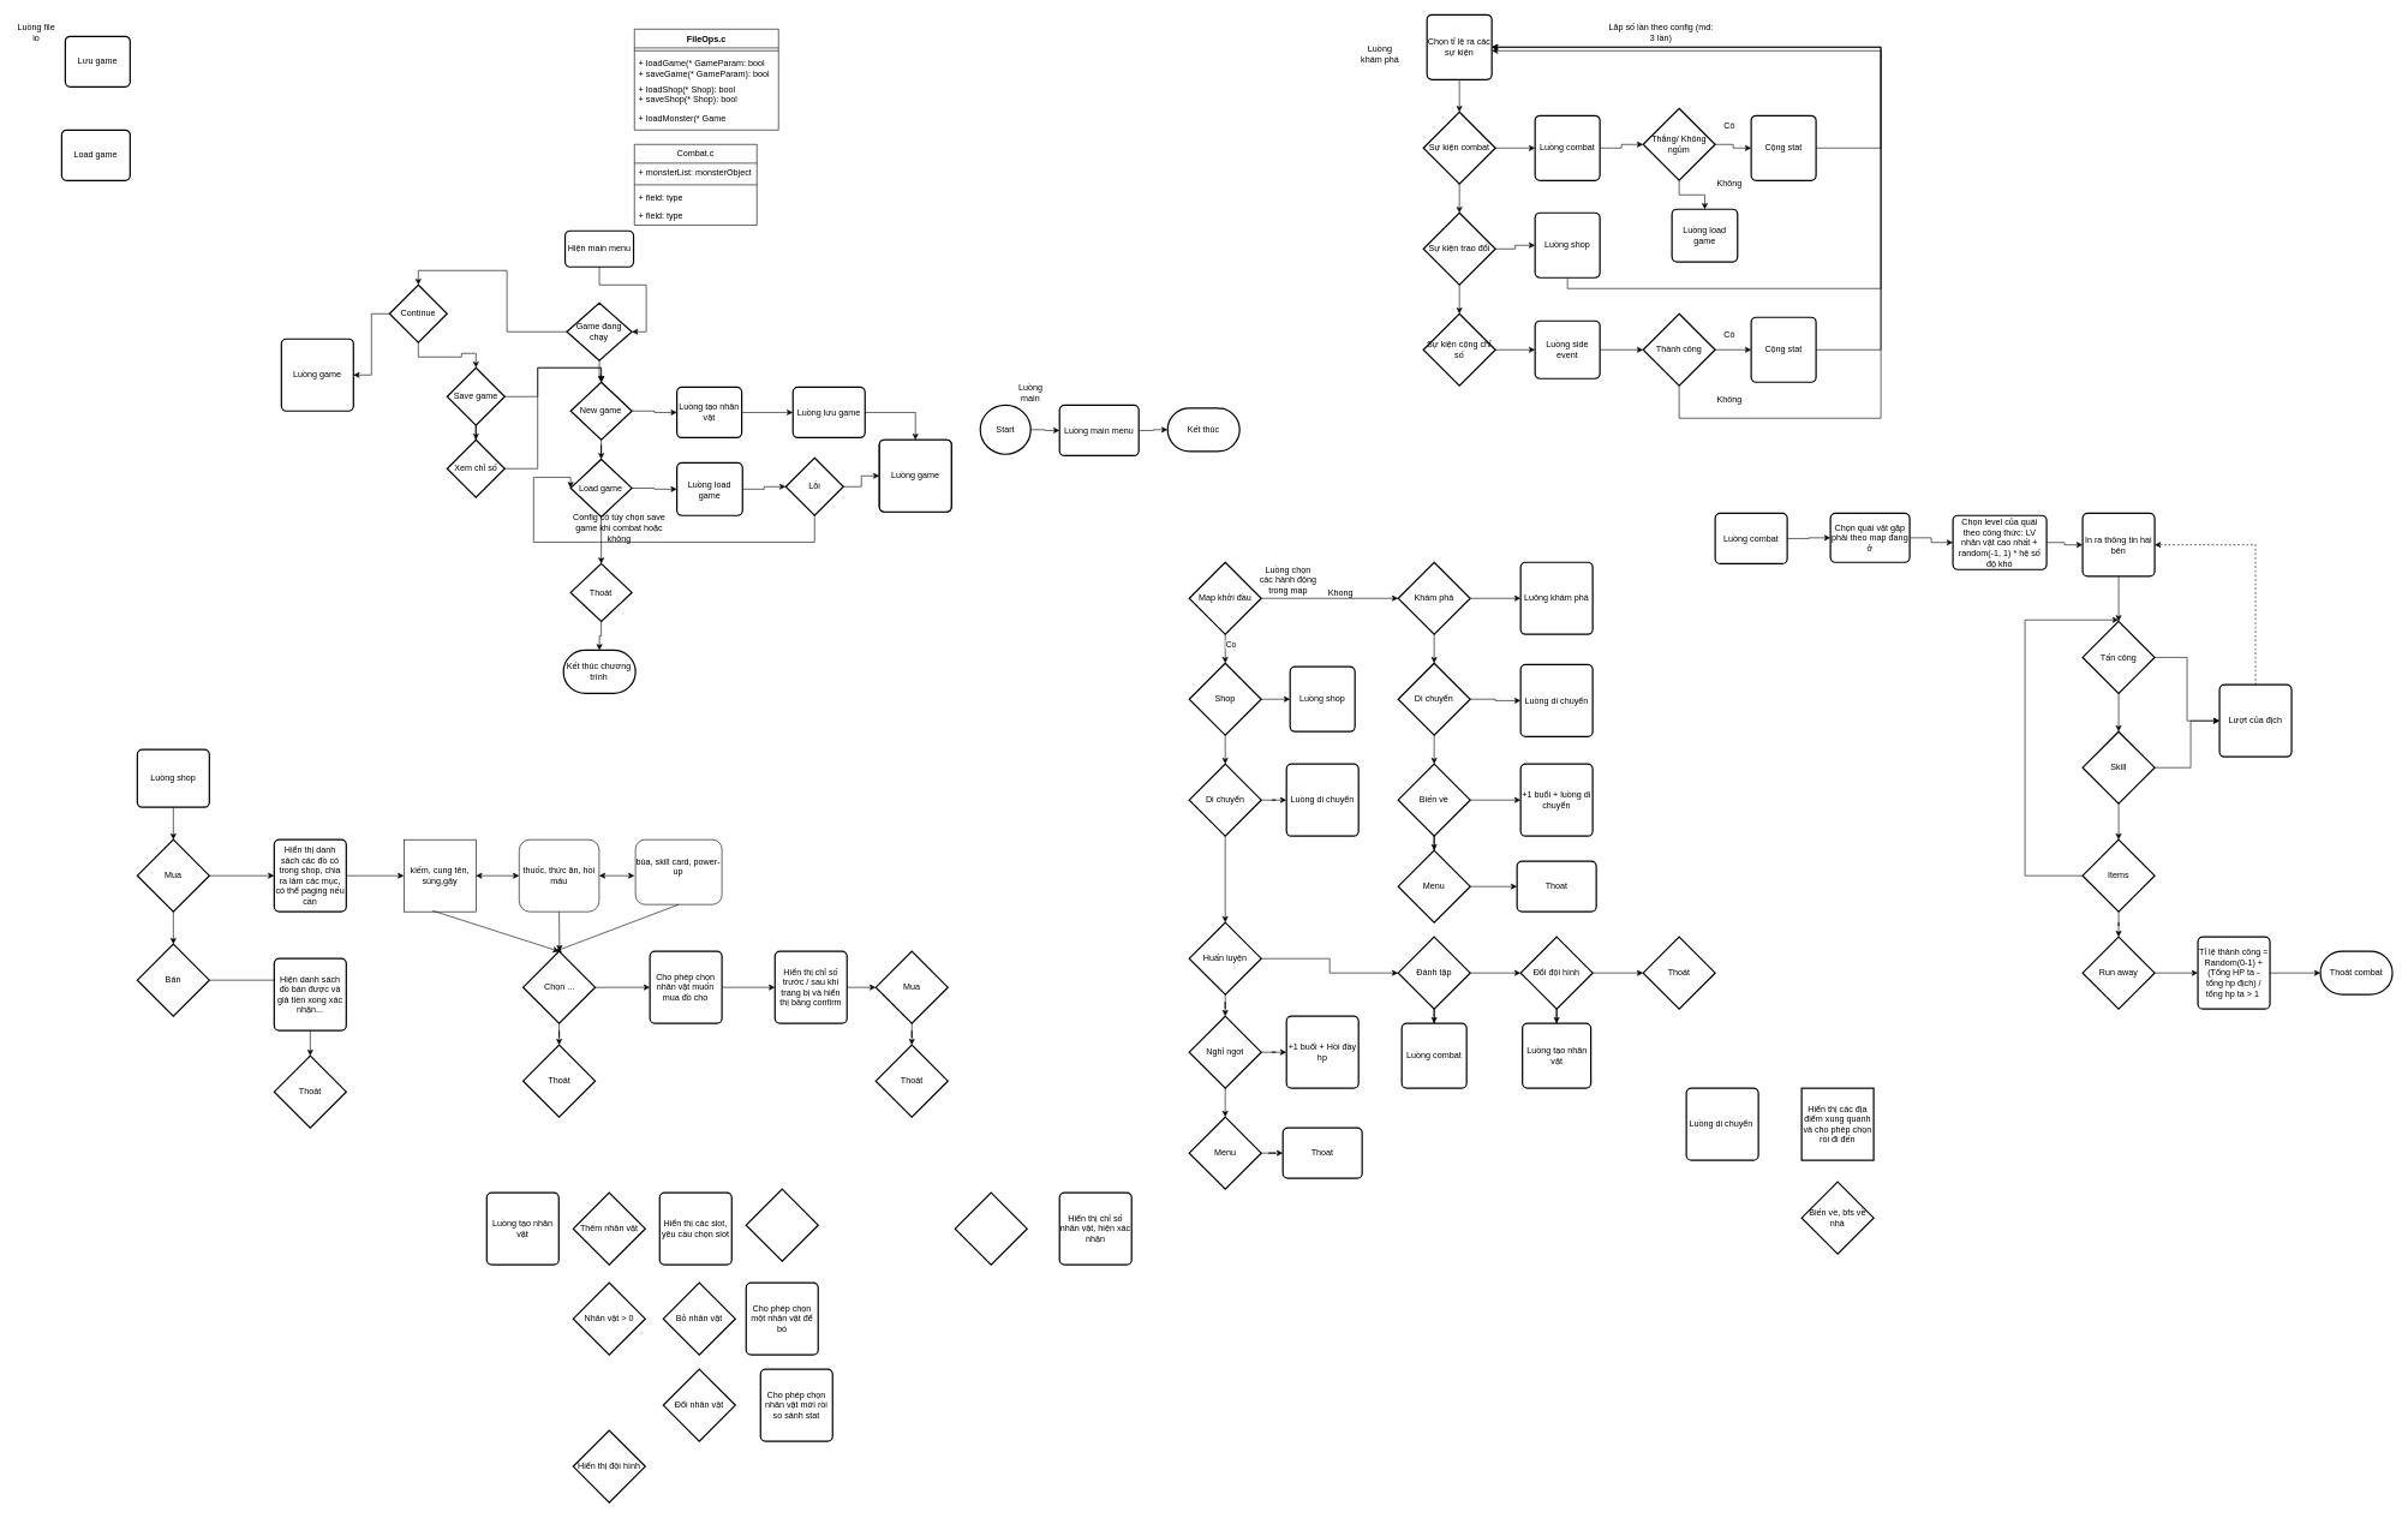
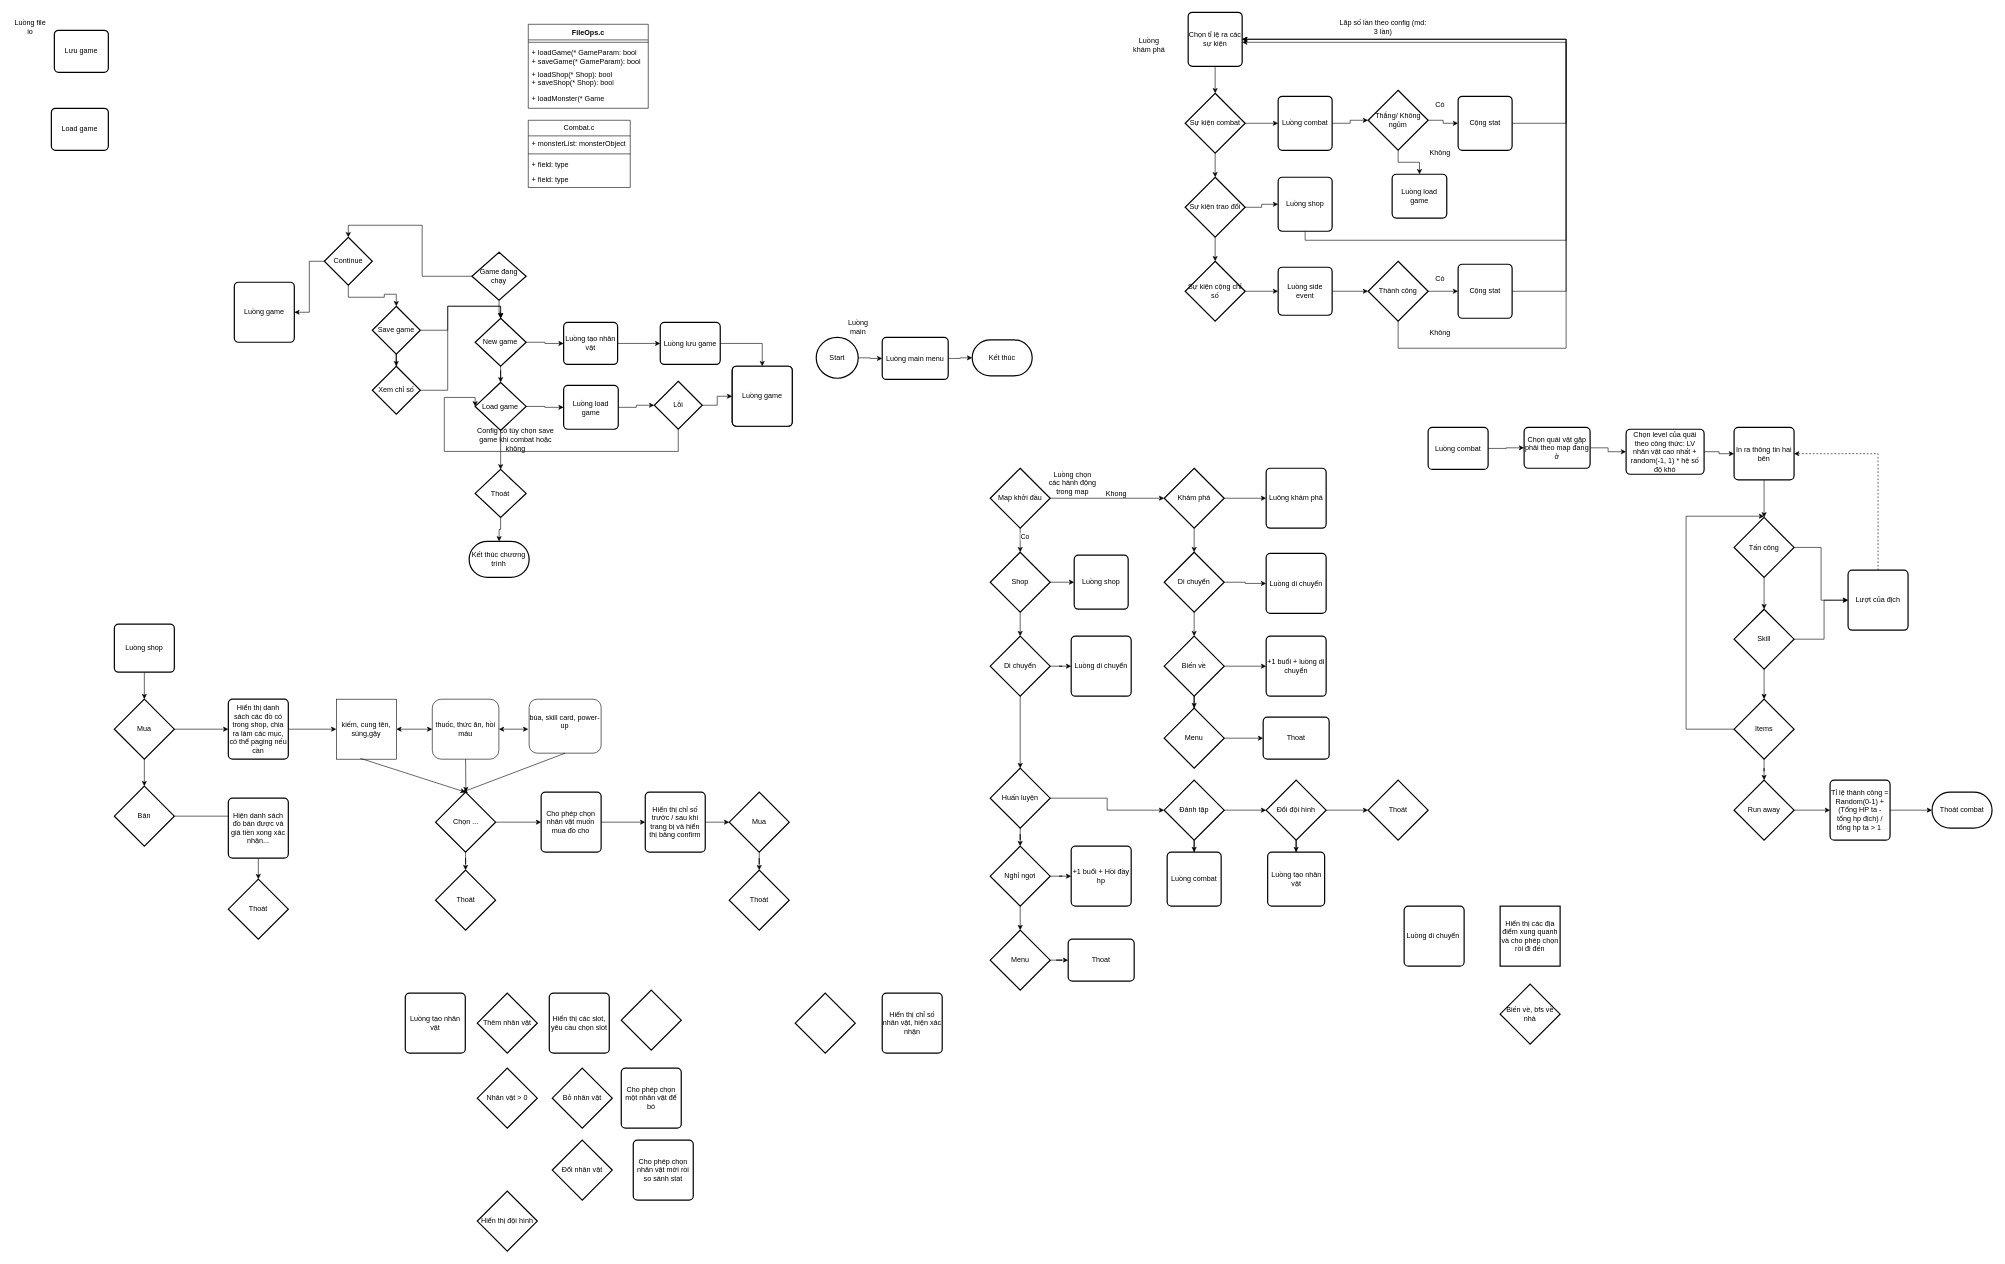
- <mxCell id="14" value="Hiện main menu" style="rounded=1;whiteSpace=wrap;html=1;absoluteArcSize=1;arcSize=14;strokeWidth=2;" parent="1" vertex="1"><mxGeometry x="783.77" y="320" width="95" height="50" as="geometry" /></mxCell>
- <mxCell id="115" style="edgeStyle=orthogonalEdgeStyle;rounded=0;orthogonalLoop=1;jettySize=auto;html=1;entryX=1;entryY=0.5;entryDx=0;entryDy=0;entryPerimeter=0;" parent="1" source="14" target="71" edge="1"><mxGeometry relative="1" as="geometry" /></mxCell>
